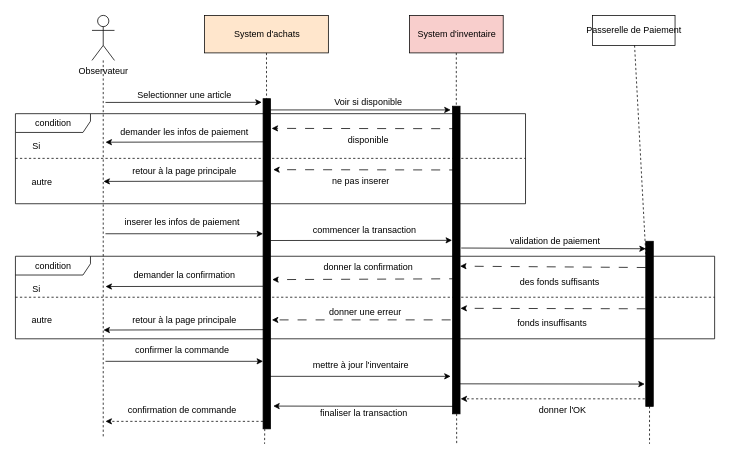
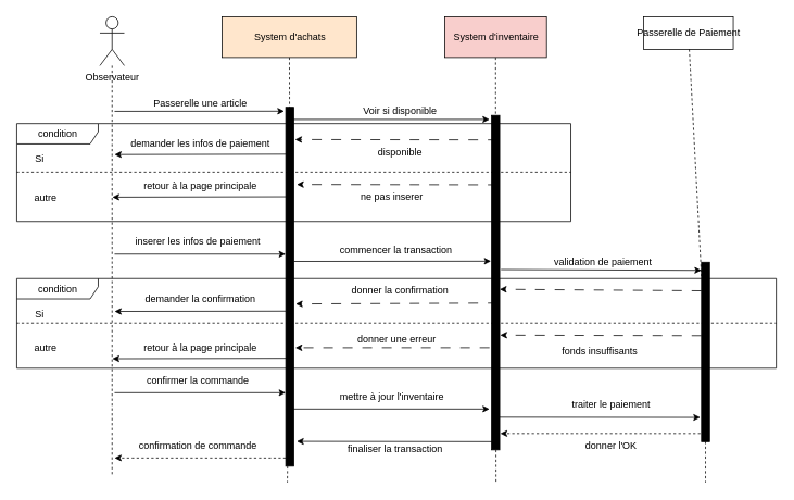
- <mxCell id="22" value="Selectionner une article" style="text;html=1;align=center;verticalAlign=middle;resizable=0;points=[];autosize=1;strokeColor=none;fillColor=none;" vertex="1" parent="1"><mxGeometry x="170" y="111" width="150" height="30" as="geometry" /></mxCell>
+ <mxCell id="22" value="Passerelle une article" style="text;html=1;align=center;verticalAlign=middle;resizable=0;points=[];autosize=1;strokeColor=none;fillColor=none;" vertex="1" parent="1"><mxGeometry x="170" y="111" width="150" height="30" as="geometry" /></mxCell>
- <mxCell id="35" value="des fonds suffisants" style="text;html=1;align=center;verticalAlign=middle;resizable=0;points=[];autosize=1;strokeColor=none;fillColor=none;" vertex="1" parent="31"><mxGeometry x="660.004" y="19.997" width="130" height="30" as="geometry" /></mxCell>
+ <mxCell id="55" value="traiter le paiement" style="text;html=1;align=center;verticalAlign=middle;resizable=0;points=[];autosize=1;strokeColor=none;fillColor=none;" vertex="1" parent="1"><mxGeometry x="689" y="481" width="120" height="30" as="geometry" /></mxCell>
